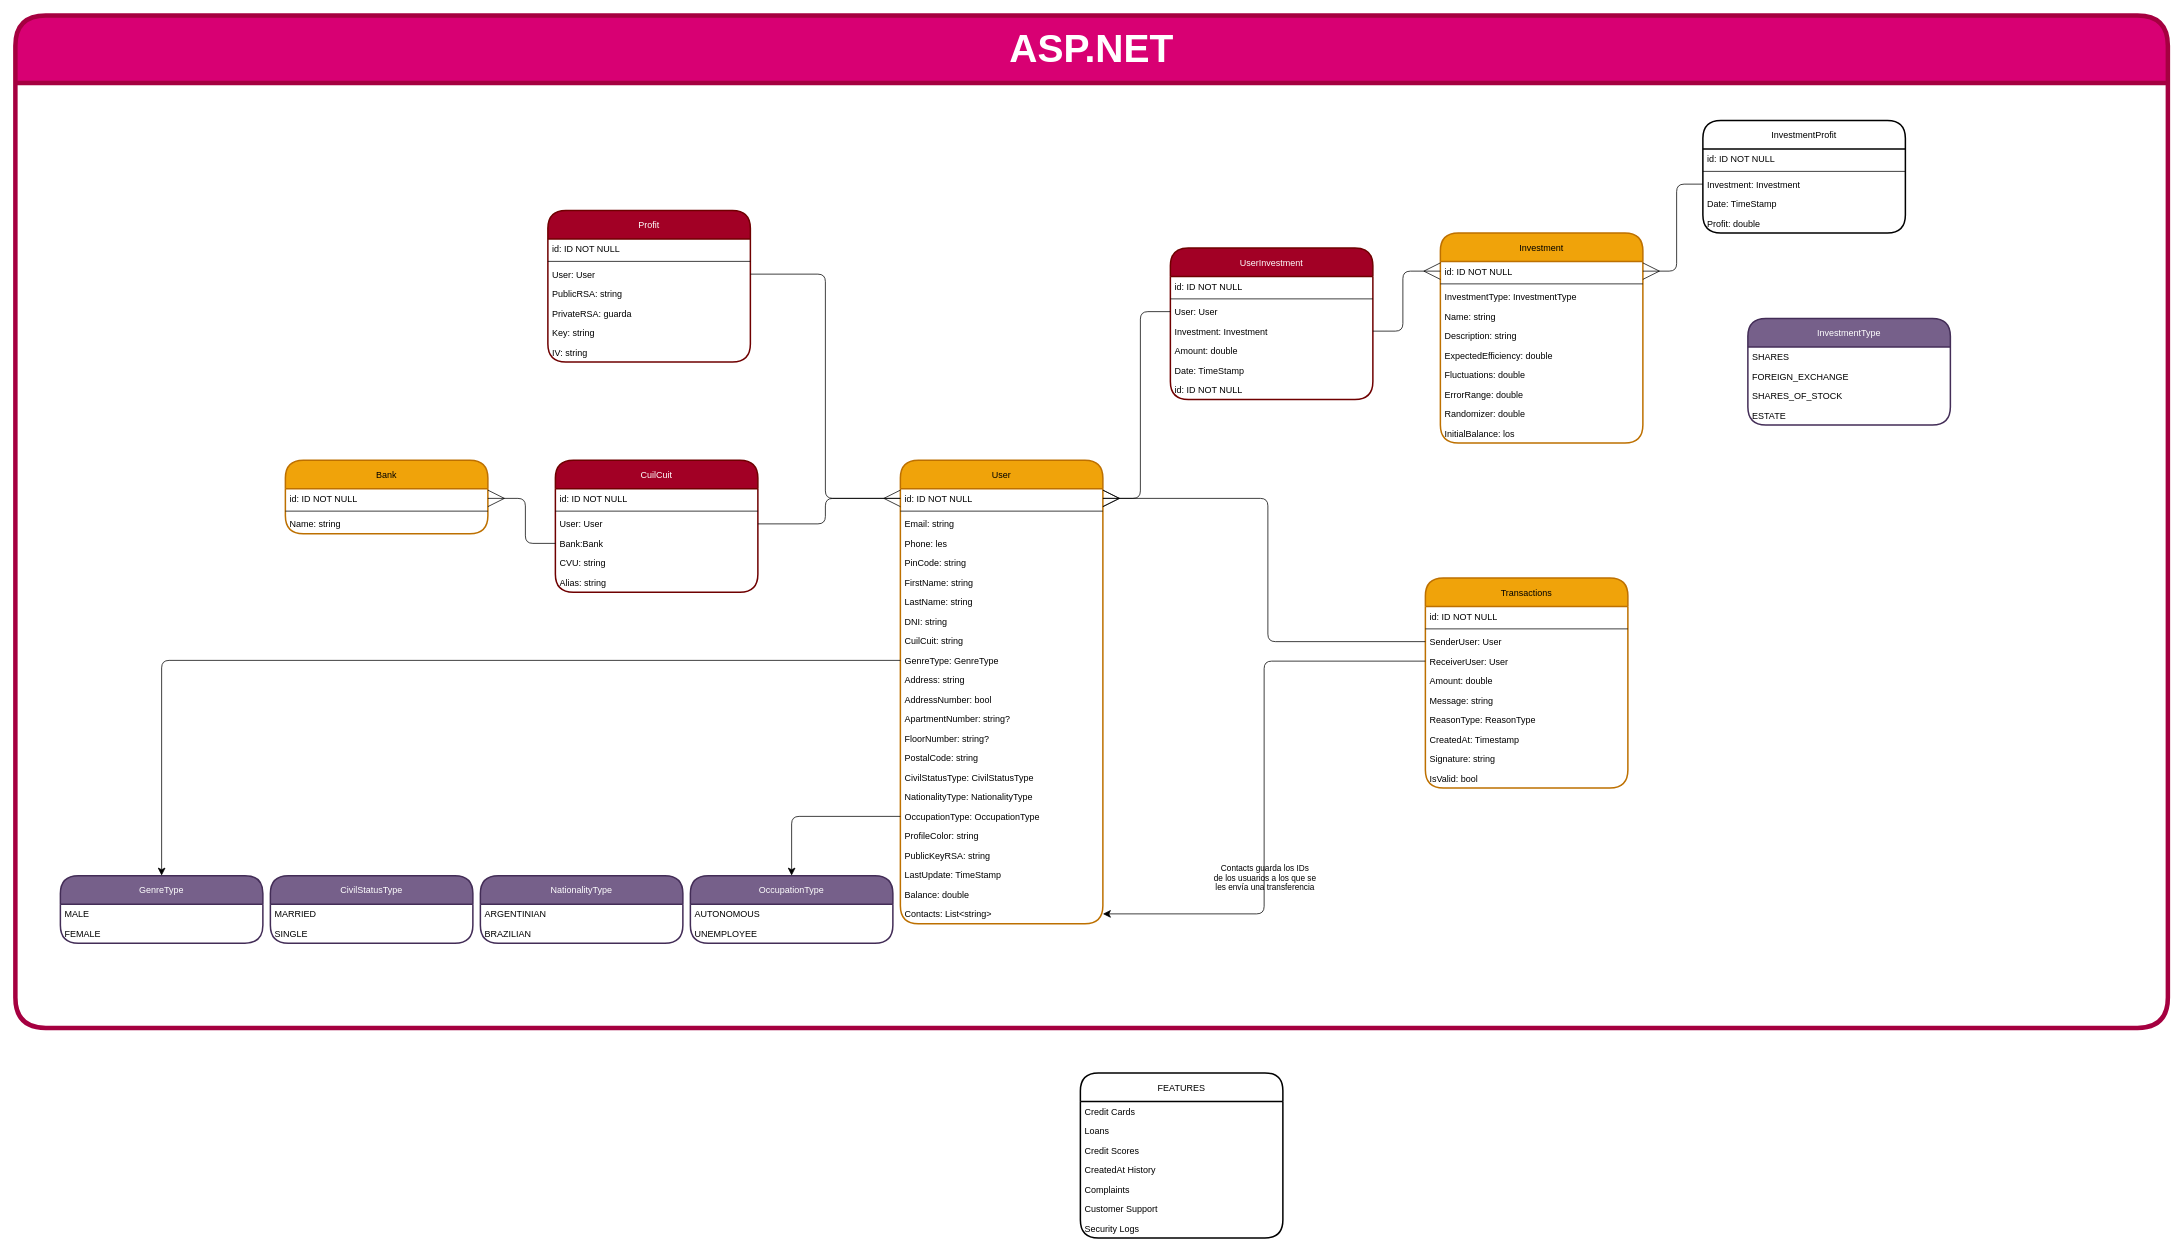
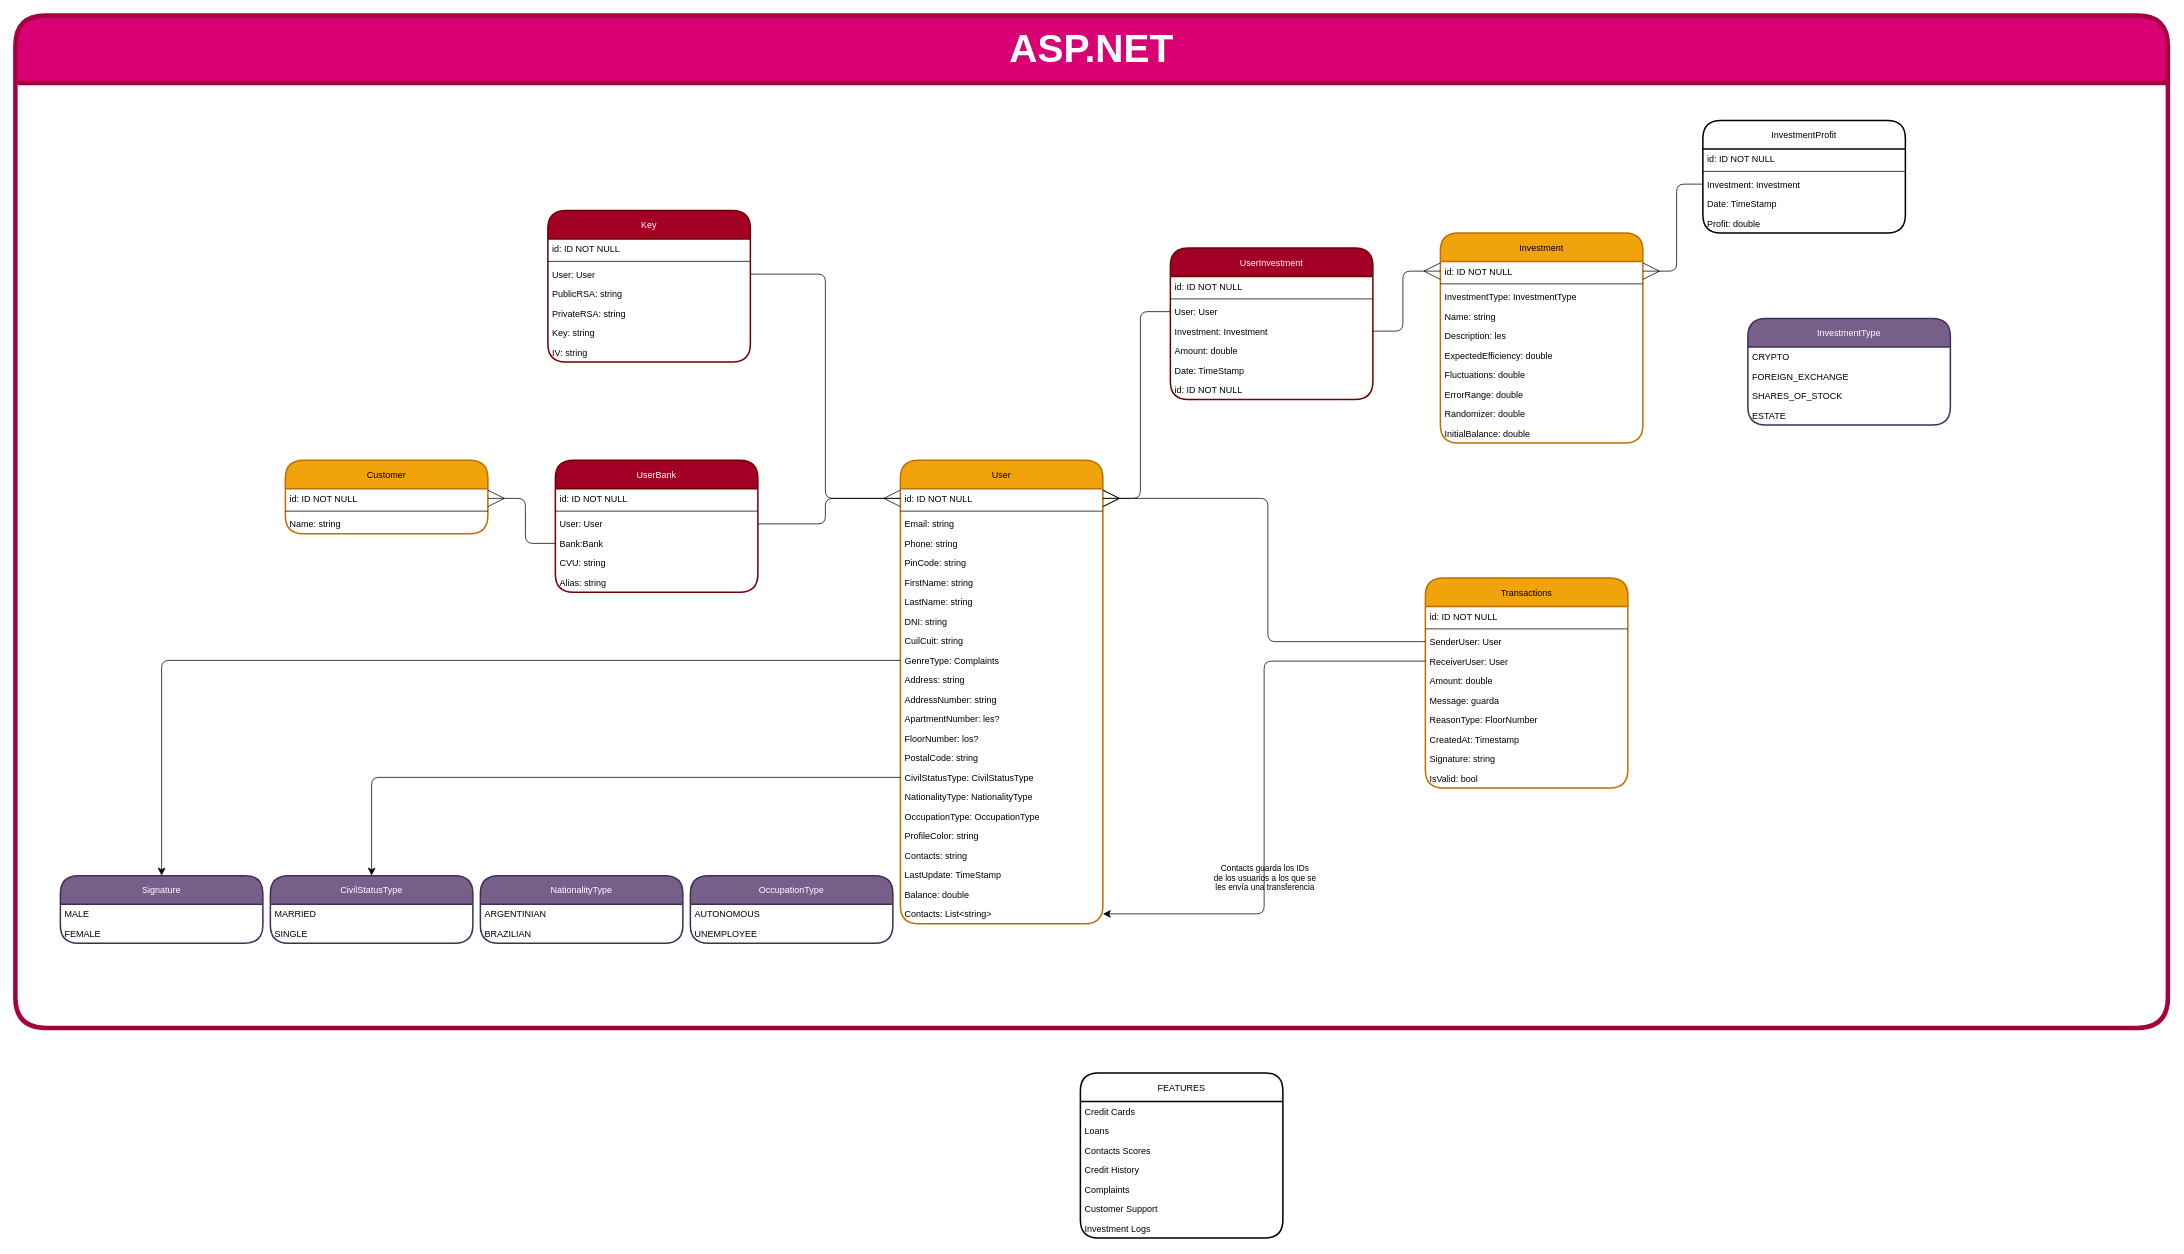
- <mxCell id="99" value="Profit" style="swimlane;fontStyle=0;childLayout=stackLayout;horizontal=1;startSize=38;fillColor=#a20025;horizontalStack=0;resizeParent=1;resizeParentMax=0;resizeLast=0;collapsible=1;marginBottom=0;rounded=1;strokeWidth=2;arcSize=21;fontColor=#ffffff;strokeColor=#6F0000;" vertex="1" parent="2"><mxGeometry x="710" y="260" width="270" height="202" as="geometry" /></mxCell>
+ <mxCell id="99" value="Key" style="swimlane;fontStyle=0;childLayout=stackLayout;horizontal=1;startSize=38;fillColor=#a20025;horizontalStack=0;resizeParent=1;resizeParentMax=0;resizeLast=0;collapsible=1;marginBottom=0;rounded=1;strokeWidth=2;arcSize=21;fontColor=#ffffff;strokeColor=#6F0000;" vertex="1" parent="2"><mxGeometry x="710" y="260" width="270" height="202" as="geometry" /></mxCell>
- <mxCell id="104" value="PrivateRSA: guarda" style="text;strokeColor=none;fillColor=none;align=left;verticalAlign=top;spacingLeft=4;spacingRight=4;overflow=hidden;rotatable=0;points=[[0,0.5],[1,0.5]];portConstraint=eastwest;" vertex="1" parent="99"><mxGeometry y="124" width="270" height="26" as="geometry" /></mxCell>
+ <mxCell id="104" value="PrivateRSA: string" style="text;strokeColor=none;fillColor=none;align=left;verticalAlign=top;spacingLeft=4;spacingRight=4;overflow=hidden;rotatable=0;points=[[0,0.5],[1,0.5]];portConstraint=eastwest;" vertex="1" parent="99"><mxGeometry y="124" width="270" height="26" as="geometry" /></mxCell>
- <mxCell id="63" value="Description: string" style="text;strokeColor=none;fillColor=none;align=left;verticalAlign=top;spacingLeft=4;spacingRight=4;overflow=hidden;rotatable=0;points=[[0,0.5],[1,0.5]];portConstraint=eastwest;" parent="58" vertex="1"><mxGeometry y="124" width="270" height="26" as="geometry" /></mxCell>
+ <mxCell id="63" value="Description: les" style="text;strokeColor=none;fillColor=none;align=left;verticalAlign=top;spacingLeft=4;spacingRight=4;overflow=hidden;rotatable=0;points=[[0,0.5],[1,0.5]];portConstraint=eastwest;" parent="58" vertex="1"><mxGeometry y="124" width="270" height="26" as="geometry" /></mxCell>
- <mxCell id="70" value="SHARES" style="text;strokeColor=none;fillColor=none;align=left;verticalAlign=top;spacingLeft=4;spacingRight=4;overflow=hidden;rotatable=0;points=[[0,0.5],[1,0.5]];portConstraint=eastwest;" parent="69" vertex="1"><mxGeometry y="38" width="270" height="26" as="geometry" /></mxCell>
+ <mxCell id="70" value="CRYPTO" style="text;strokeColor=none;fillColor=none;align=left;verticalAlign=top;spacingLeft=4;spacingRight=4;overflow=hidden;rotatable=0;points=[[0,0.5],[1,0.5]];portConstraint=eastwest;" parent="69" vertex="1"><mxGeometry y="38" width="270" height="26" as="geometry" /></mxCell>
- <mxCell id="68" value="InitialBalance: los" style="text;strokeColor=none;fillColor=none;align=left;verticalAlign=top;spacingLeft=4;spacingRight=4;overflow=hidden;rotatable=0;points=[[0,0.5],[1,0.5]];portConstraint=eastwest;" parent="58" vertex="1"><mxGeometry y="254" width="270" height="26" as="geometry" /></mxCell>
+ <mxCell id="68" value="InitialBalance: double" style="text;strokeColor=none;fillColor=none;align=left;verticalAlign=top;spacingLeft=4;spacingRight=4;overflow=hidden;rotatable=0;points=[[0,0.5],[1,0.5]];portConstraint=eastwest;" parent="58" vertex="1"><mxGeometry y="254" width="270" height="26" as="geometry" /></mxCell>
- <mxCell id="3" value="Bank" style="swimlane;fontStyle=0;childLayout=stackLayout;horizontal=1;startSize=38;fillColor=#f0a30a;horizontalStack=0;resizeParent=1;resizeParentMax=0;resizeLast=0;collapsible=1;marginBottom=0;rounded=1;strokeWidth=2;arcSize=21;fontColor=#000000;strokeColor=#BD7000;" parent="2" vertex="1"><mxGeometry x="360" y="593" width="270" height="98" as="geometry" /></mxCell>
+ <mxCell id="3" value="Customer" style="swimlane;fontStyle=0;childLayout=stackLayout;horizontal=1;startSize=38;fillColor=#f0a30a;horizontalStack=0;resizeParent=1;resizeParentMax=0;resizeLast=0;collapsible=1;marginBottom=0;rounded=1;strokeWidth=2;arcSize=21;fontColor=#000000;strokeColor=#BD7000;" parent="2" vertex="1"><mxGeometry x="360" y="593" width="270" height="98" as="geometry" /></mxCell>
- <mxCell id="7" value="CuilCuit" style="swimlane;fontStyle=0;childLayout=stackLayout;horizontal=1;startSize=38;fillColor=#a20025;horizontalStack=0;resizeParent=1;resizeParentMax=0;resizeLast=0;collapsible=1;marginBottom=0;rounded=1;strokeWidth=2;arcSize=21;fontColor=#ffffff;strokeColor=#6F0000;" parent="2" vertex="1"><mxGeometry x="720" y="593" width="270" height="176" as="geometry" /></mxCell>
+ <mxCell id="7" value="UserBank" style="swimlane;fontStyle=0;childLayout=stackLayout;horizontal=1;startSize=38;fillColor=#a20025;horizontalStack=0;resizeParent=1;resizeParentMax=0;resizeLast=0;collapsible=1;marginBottom=0;rounded=1;strokeWidth=2;arcSize=21;fontColor=#ffffff;strokeColor=#6F0000;" parent="2" vertex="1"><mxGeometry x="720" y="593" width="270" height="176" as="geometry" /></mxCell>
- <mxCell id="18" value="Phone: les&#10;" style="text;strokeColor=none;fillColor=none;align=left;verticalAlign=top;spacingLeft=4;spacingRight=4;overflow=hidden;rotatable=0;points=[[0,0.5],[1,0.5]];portConstraint=eastwest;" parent="14" vertex="1"><mxGeometry y="98" width="270" height="26" as="geometry" /></mxCell>
+ <mxCell id="18" value="Phone: string&#10;" style="text;strokeColor=none;fillColor=none;align=left;verticalAlign=top;spacingLeft=4;spacingRight=4;overflow=hidden;rotatable=0;points=[[0,0.5],[1,0.5]];portConstraint=eastwest;" parent="14" vertex="1"><mxGeometry y="98" width="270" height="26" as="geometry" /></mxCell>
- <mxCell id="24" value="GenreType: GenreType" style="text;strokeColor=none;fillColor=none;align=left;verticalAlign=top;spacingLeft=4;spacingRight=4;overflow=hidden;rotatable=0;points=[[0,0.5],[1,0.5]];portConstraint=eastwest;" parent="14" vertex="1"><mxGeometry y="254" width="270" height="26" as="geometry" /></mxCell>
+ <mxCell id="24" value="GenreType: Complaints" style="text;strokeColor=none;fillColor=none;align=left;verticalAlign=top;spacingLeft=4;spacingRight=4;overflow=hidden;rotatable=0;points=[[0,0.5],[1,0.5]];portConstraint=eastwest;" parent="14" vertex="1"><mxGeometry y="254" width="270" height="26" as="geometry" /></mxCell>
- <mxCell id="26" value="AddressNumber: bool" style="text;strokeColor=none;fillColor=none;align=left;verticalAlign=top;spacingLeft=4;spacingRight=4;overflow=hidden;rotatable=0;points=[[0,0.5],[1,0.5]];portConstraint=eastwest;" parent="14" vertex="1"><mxGeometry y="306" width="270" height="26" as="geometry" /></mxCell>
+ <mxCell id="26" value="AddressNumber: string" style="text;strokeColor=none;fillColor=none;align=left;verticalAlign=top;spacingLeft=4;spacingRight=4;overflow=hidden;rotatable=0;points=[[0,0.5],[1,0.5]];portConstraint=eastwest;" parent="14" vertex="1"><mxGeometry y="306" width="270" height="26" as="geometry" /></mxCell>
- <mxCell id="86" value="Message: string" style="text;strokeColor=none;fillColor=none;align=left;verticalAlign=top;spacingLeft=4;spacingRight=4;overflow=hidden;rotatable=0;points=[[0,0.5],[1,0.5]];portConstraint=eastwest;" parent="80" vertex="1"><mxGeometry y="150" width="270" height="26" as="geometry" /></mxCell>
+ <mxCell id="86" value="Message: guarda" style="text;strokeColor=none;fillColor=none;align=left;verticalAlign=top;spacingLeft=4;spacingRight=4;overflow=hidden;rotatable=0;points=[[0,0.5],[1,0.5]];portConstraint=eastwest;" parent="80" vertex="1"><mxGeometry y="150" width="270" height="26" as="geometry" /></mxCell>
- <mxCell id="27" value="ApartmentNumber: string?" style="text;strokeColor=none;fillColor=none;align=left;verticalAlign=top;spacingLeft=4;spacingRight=4;overflow=hidden;rotatable=0;points=[[0,0.5],[1,0.5]];portConstraint=eastwest;" parent="14" vertex="1"><mxGeometry y="332" width="270" height="26" as="geometry" /></mxCell>
+ <mxCell id="27" value="ApartmentNumber: les?" style="text;strokeColor=none;fillColor=none;align=left;verticalAlign=top;spacingLeft=4;spacingRight=4;overflow=hidden;rotatable=0;points=[[0,0.5],[1,0.5]];portConstraint=eastwest;" parent="14" vertex="1"><mxGeometry y="332" width="270" height="26" as="geometry" /></mxCell>
- <mxCell id="87" value="ReasonType: ReasonType" style="text;strokeColor=none;fillColor=none;align=left;verticalAlign=top;spacingLeft=4;spacingRight=4;overflow=hidden;rotatable=0;points=[[0,0.5],[1,0.5]];portConstraint=eastwest;" parent="80" vertex="1"><mxGeometry y="176" width="270" height="26" as="geometry" /></mxCell>
+ <mxCell id="87" value="ReasonType: FloorNumber" style="text;strokeColor=none;fillColor=none;align=left;verticalAlign=top;spacingLeft=4;spacingRight=4;overflow=hidden;rotatable=0;points=[[0,0.5],[1,0.5]];portConstraint=eastwest;" parent="80" vertex="1"><mxGeometry y="176" width="270" height="26" as="geometry" /></mxCell>
- <mxCell id="28" value="FloorNumber: string?" style="text;strokeColor=none;fillColor=none;align=left;verticalAlign=top;spacingLeft=4;spacingRight=4;overflow=hidden;rotatable=0;points=[[0,0.5],[1,0.5]];portConstraint=eastwest;" parent="14" vertex="1"><mxGeometry y="358" width="270" height="26" as="geometry" /></mxCell>
+ <mxCell id="28" value="FloorNumber: los?" style="text;strokeColor=none;fillColor=none;align=left;verticalAlign=top;spacingLeft=4;spacingRight=4;overflow=hidden;rotatable=0;points=[[0,0.5],[1,0.5]];portConstraint=eastwest;" parent="14" vertex="1"><mxGeometry y="358" width="270" height="26" as="geometry" /></mxCell>
+ <mxCell id="108" style="edgeStyle=orthogonalEdgeStyle;rounded=1;orthogonalLoop=1;jettySize=auto;html=1;entryX=0.5;entryY=0;entryDx=0;entryDy=0;fontSize=12;startSize=8;endSize=8;" edge="1" parent="2" source="30" target="41"><mxGeometry relative="1" as="geometry" /></mxCell>
- <mxCell id="109" style="edgeStyle=orthogonalEdgeStyle;rounded=1;orthogonalLoop=1;jettySize=auto;html=1;entryX=0.5;entryY=0;entryDx=0;entryDy=0;fontSize=12;startSize=8;endSize=8;" edge="1" parent="2" source="32" target="47"><mxGeometry relative="1" as="geometry" /></mxCell>
- <mxCell id="34" value="PublicKeyRSA: string" style="text;strokeColor=none;fillColor=none;align=left;verticalAlign=top;spacingLeft=4;spacingRight=4;overflow=hidden;rotatable=0;points=[[0,0.5],[1,0.5]];portConstraint=eastwest;" parent="14" vertex="1"><mxGeometry y="514" width="270" height="26" as="geometry" /></mxCell>
+ <mxCell id="34" value="Contacts: string" style="text;strokeColor=none;fillColor=none;align=left;verticalAlign=top;spacingLeft=4;spacingRight=4;overflow=hidden;rotatable=0;points=[[0,0.5],[1,0.5]];portConstraint=eastwest;" parent="14" vertex="1"><mxGeometry y="514" width="270" height="26" as="geometry" /></mxCell>
- <mxCell id="38" value="GenreType" style="swimlane;fontStyle=0;childLayout=stackLayout;horizontal=1;startSize=38;fillColor=#76608a;horizontalStack=0;resizeParent=1;resizeParentMax=0;resizeLast=0;collapsible=1;marginBottom=0;rounded=1;strokeWidth=2;arcSize=21;fontColor=#ffffff;strokeColor=#432D57;" parent="2" vertex="1"><mxGeometry x="60" y="1147" width="270" height="90" as="geometry" /></mxCell>
+ <mxCell id="38" value="Signature" style="swimlane;fontStyle=0;childLayout=stackLayout;horizontal=1;startSize=38;fillColor=#76608a;horizontalStack=0;resizeParent=1;resizeParentMax=0;resizeLast=0;collapsible=1;marginBottom=0;rounded=1;strokeWidth=2;arcSize=21;fontColor=#ffffff;strokeColor=#432D57;" parent="2" vertex="1"><mxGeometry x="60" y="1147" width="270" height="90" as="geometry" /></mxCell>
- <mxCell id="114" value="Credit Scores" style="text;strokeColor=none;fillColor=none;align=left;verticalAlign=top;spacingLeft=4;spacingRight=4;overflow=hidden;rotatable=0;points=[[0,0.5],[1,0.5]];portConstraint=eastwest;" parent="111" vertex="1"><mxGeometry y="90" width="270" height="26" as="geometry" /></mxCell>
+ <mxCell id="114" value="Contacts Scores" style="text;strokeColor=none;fillColor=none;align=left;verticalAlign=top;spacingLeft=4;spacingRight=4;overflow=hidden;rotatable=0;points=[[0,0.5],[1,0.5]];portConstraint=eastwest;" parent="111" vertex="1"><mxGeometry y="90" width="270" height="26" as="geometry" /></mxCell>
- <mxCell id="115" value="CreatedAt History" style="text;strokeColor=none;fillColor=none;align=left;verticalAlign=top;spacingLeft=4;spacingRight=4;overflow=hidden;rotatable=0;points=[[0,0.5],[1,0.5]];portConstraint=eastwest;" parent="111" vertex="1"><mxGeometry y="116" width="270" height="26" as="geometry" /></mxCell>
+ <mxCell id="115" value="Credit History" style="text;strokeColor=none;fillColor=none;align=left;verticalAlign=top;spacingLeft=4;spacingRight=4;overflow=hidden;rotatable=0;points=[[0,0.5],[1,0.5]];portConstraint=eastwest;" parent="111" vertex="1"><mxGeometry y="116" width="270" height="26" as="geometry" /></mxCell>
- <mxCell id="118" value="Security Logs" style="text;strokeColor=none;fillColor=none;align=left;verticalAlign=top;spacingLeft=4;spacingRight=4;overflow=hidden;rotatable=0;points=[[0,0.5],[1,0.5]];portConstraint=eastwest;" parent="111" vertex="1"><mxGeometry y="194" width="270" height="26" as="geometry" /></mxCell>
+ <mxCell id="118" value="Investment Logs" style="text;strokeColor=none;fillColor=none;align=left;verticalAlign=top;spacingLeft=4;spacingRight=4;overflow=hidden;rotatable=0;points=[[0,0.5],[1,0.5]];portConstraint=eastwest;" parent="111" vertex="1"><mxGeometry y="194" width="270" height="26" as="geometry" /></mxCell>
